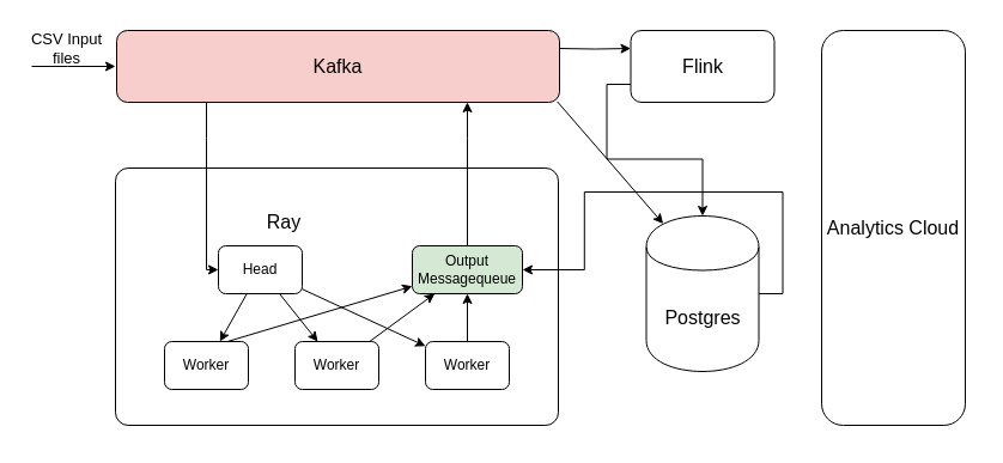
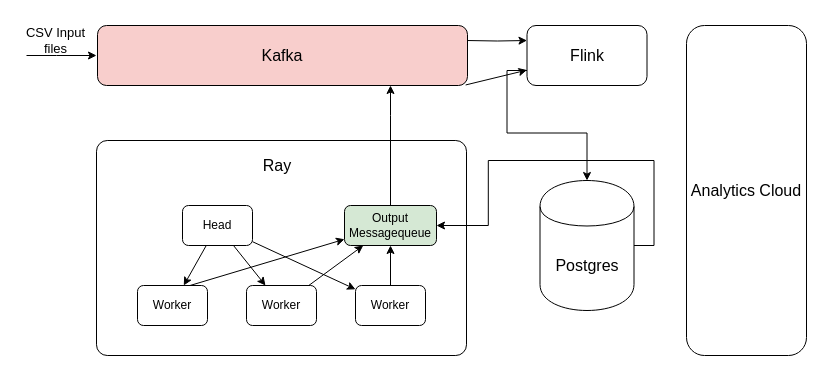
- <mxCell id="17" style="rounded=0;orthogonalLoop=1;jettySize=auto;html=1;entryX=0.15;entryY=0.05;entryDx=0;entryDy=0;entryPerimeter=0;exitX=0.995;exitY=0.991;exitDx=0;exitDy=0;exitPerimeter=0;" edge="1" parent="1" source="19" target="21"><mxGeometry relative="1" as="geometry"><mxPoint x="466" y="86" as="sourcePoint" /></mxGeometry></mxCell>
+ <mxCell id="17" style="rounded=0;orthogonalLoop=1;jettySize=auto;html=1;exitX=0.995;exitY=0.991;exitDx=0;exitDy=0;exitPerimeter=0;" edge="1" parent="1" source="19" target="23"><mxGeometry relative="1" as="geometry"><mxPoint x="466" y="86" as="sourcePoint" /></mxGeometry></mxCell>
- <mxCell id="18" style="edgeStyle=orthogonalEdgeStyle;rounded=0;orthogonalLoop=1;jettySize=auto;html=1;" edge="1" parent="1" source="19" target="7"><mxGeometry relative="1" as="geometry"><Array as="points"><mxPoint x="172" y="115" /><mxPoint x="172" y="115" /></Array></mxGeometry></mxCell>
- <mxCell id="3" value="Ray" style="text;html=1;strokeColor=none;fillColor=none;align=center;verticalAlign=middle;whiteSpace=wrap;rounded=0;fontSize=16;" vertex="1" parent="1"><mxGeometry x="217" y="175" width="40" height="20" as="geometry" /></mxCell>
+ <mxCell id="3" value="Ray" style="text;html=1;strokeColor=none;fillColor=none;align=center;verticalAlign=middle;whiteSpace=wrap;rounded=0;fontSize=16;" vertex="1" parent="1"><mxGeometry x="257" y="155" width="40" height="20" as="geometry" /></mxCell>
